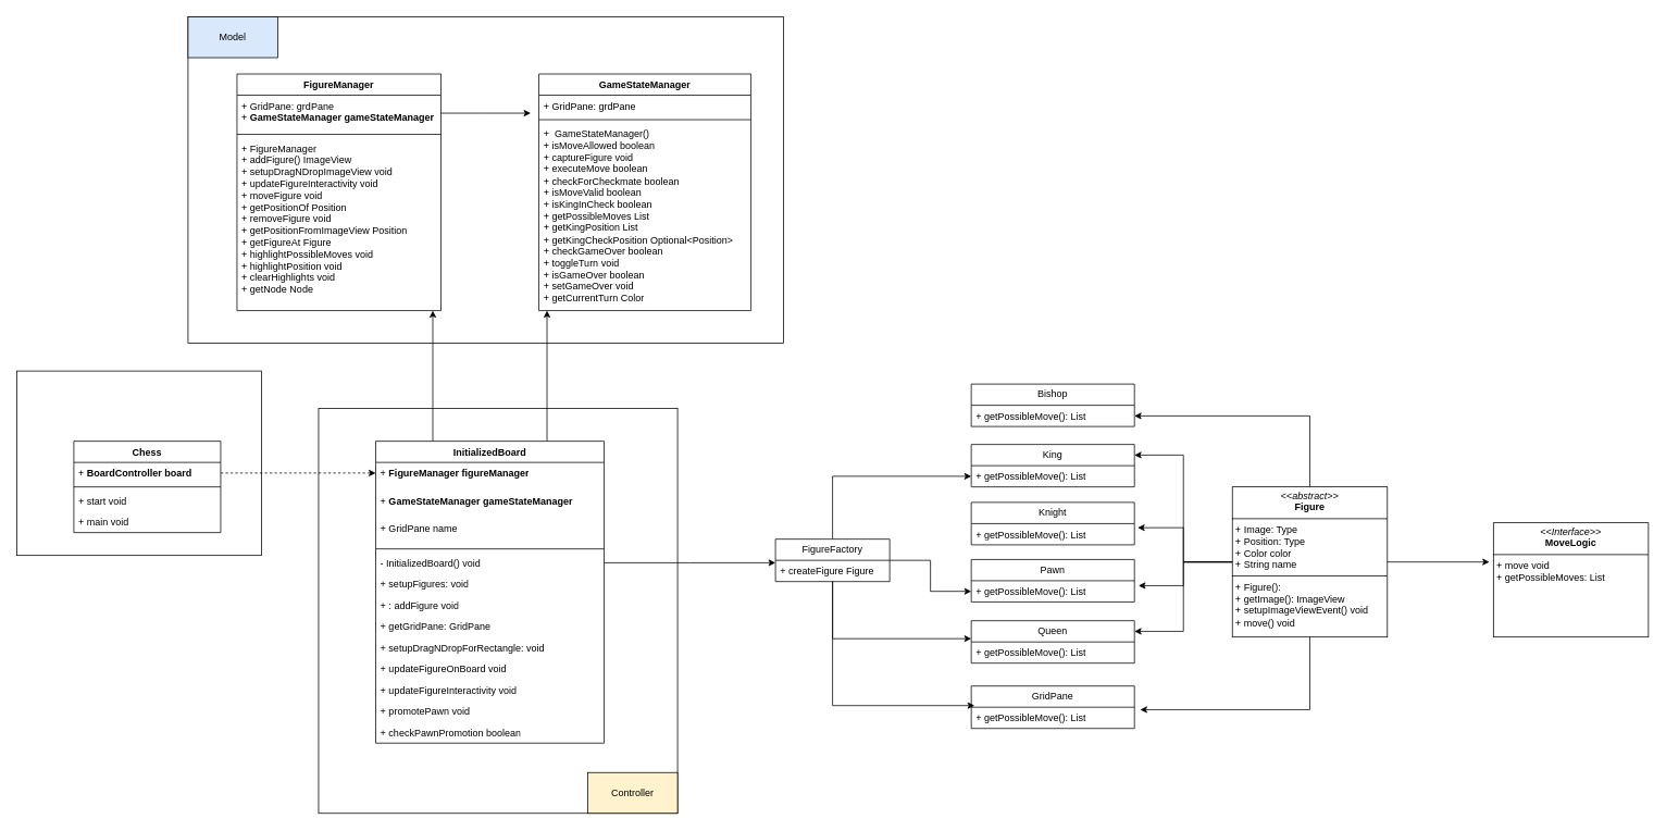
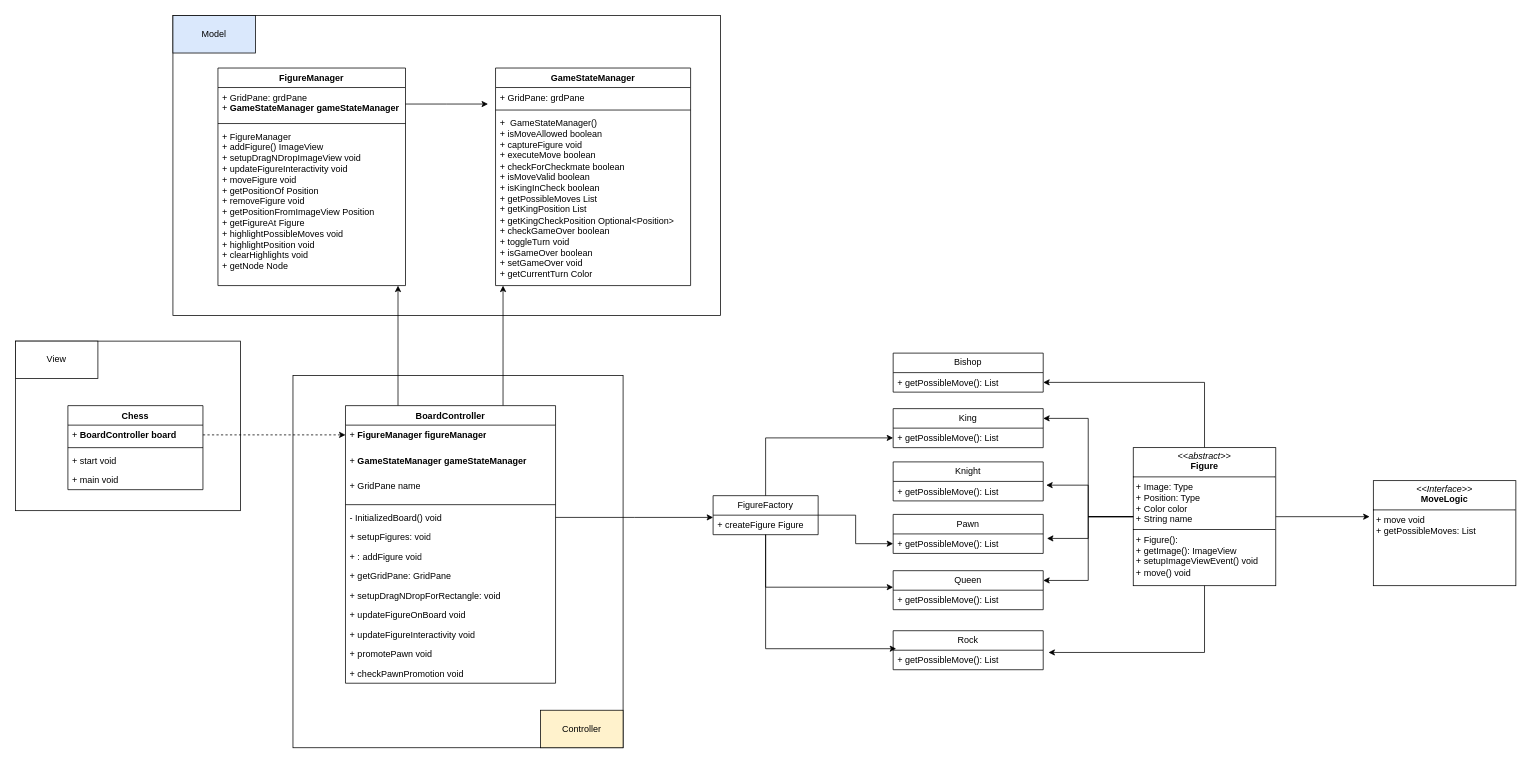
+ <mxCell id="36" value="View" style="html=1;whiteSpace=wrap;" vertex="1" parent="1"><mxGeometry x="20" y="454" width="110" height="50" as="geometry" /></mxCell>
- <mxCell id="16" value="InitializedBoard" style="swimlane;fontStyle=1;align=center;verticalAlign=top;childLayout=stackLayout;horizontal=1;startSize=26;horizontalStack=0;resizeParent=1;resizeParentMax=0;resizeLast=0;collapsible=1;marginBottom=0;whiteSpace=wrap;html=1;" vertex="1" parent="1"><mxGeometry x="460" y="540" width="280" height="370" as="geometry" /></mxCell>
+ <mxCell id="16" value="BoardController" style="swimlane;fontStyle=1;align=center;verticalAlign=top;childLayout=stackLayout;horizontal=1;startSize=26;horizontalStack=0;resizeParent=1;resizeParentMax=0;resizeLast=0;collapsible=1;marginBottom=0;whiteSpace=wrap;html=1;" vertex="1" parent="1"><mxGeometry x="460" y="540" width="280" height="370" as="geometry" /></mxCell>
- <mxCell id="53" value="GridPane" style="swimlane;fontStyle=0;childLayout=stackLayout;horizontal=1;startSize=26;fillColor=none;horizontalStack=0;resizeParent=1;resizeParentMax=0;resizeLast=0;collapsible=1;marginBottom=0;whiteSpace=wrap;html=1;" vertex="1" parent="1"><mxGeometry x="1190" y="840" width="200" height="52" as="geometry" /></mxCell>
+ <mxCell id="53" value="Rock" style="swimlane;fontStyle=0;childLayout=stackLayout;horizontal=1;startSize=26;fillColor=none;horizontalStack=0;resizeParent=1;resizeParentMax=0;resizeLast=0;collapsible=1;marginBottom=0;whiteSpace=wrap;html=1;" vertex="1" parent="1"><mxGeometry x="1190" y="840" width="200" height="52" as="geometry" /></mxCell>
- <mxCell id="30" value="+ checkPawnPromotion boolean" style="text;strokeColor=none;fillColor=none;align=left;verticalAlign=top;spacingLeft=4;spacingRight=4;overflow=hidden;rotatable=0;points=[[0,0.5],[1,0.5]];portConstraint=eastwest;whiteSpace=wrap;html=1;" vertex="1" parent="16"><mxGeometry y="344" width="280" height="26" as="geometry" /></mxCell>
+ <mxCell id="30" value="+ checkPawnPromotion void" style="text;strokeColor=none;fillColor=none;align=left;verticalAlign=top;spacingLeft=4;spacingRight=4;overflow=hidden;rotatable=0;points=[[0,0.5],[1,0.5]];portConstraint=eastwest;whiteSpace=wrap;html=1;" vertex="1" parent="16"><mxGeometry y="344" width="280" height="26" as="geometry" /></mxCell>
